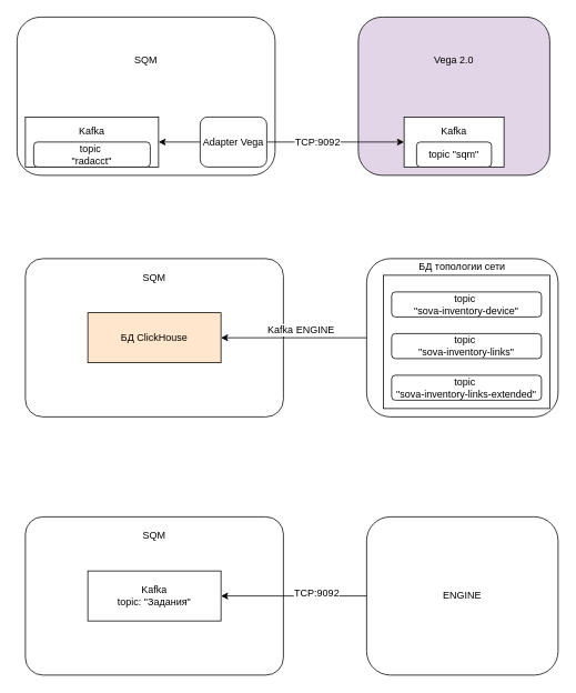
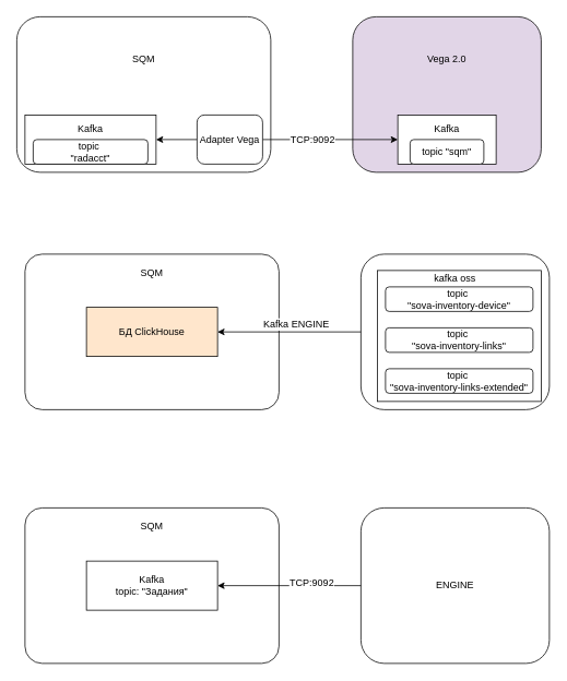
- <mxCell id="26" value="БД топологии сети" style="text;html=1;align=center;verticalAlign=middle;whiteSpace=wrap;rounded=0;" parent="1" vertex="1"><mxGeometry x="470" y="310" width="170" height="20" as="geometry" /></mxCell>
+ <mxCell id="27" value="kafka oss" style="text;html=1;align=center;verticalAlign=middle;whiteSpace=wrap;rounded=0;" parent="1" vertex="1"><mxGeometry x="470" y="330" width="170" height="20" as="geometry" /></mxCell>
